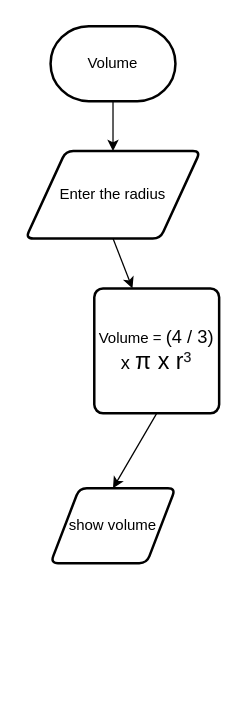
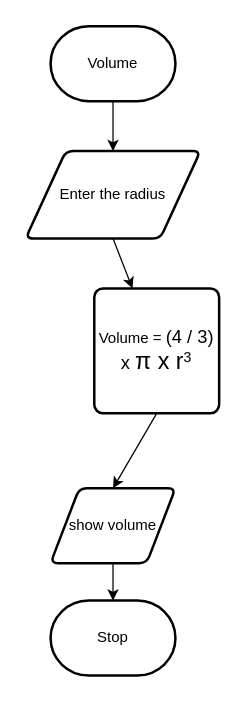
+ <mxCell id="8" style="edgeStyle=none;html=1;exitX=0.5;exitY=1;exitDx=0;exitDy=0;" edge="1" parent="1" source="9" target="10"><mxGeometry relative="1" as="geometry"><mxPoint x="90" y="510" as="targetPoint" /></mxGeometry></mxCell>
+ <mxCell id="10" value="Stop" style="strokeWidth=2;html=1;shape=mxgraph.flowchart.terminator;whiteSpace=wrap;" vertex="1" parent="1"><mxGeometry x="40" y="480" width="100" height="60" as="geometry" /></mxCell>
